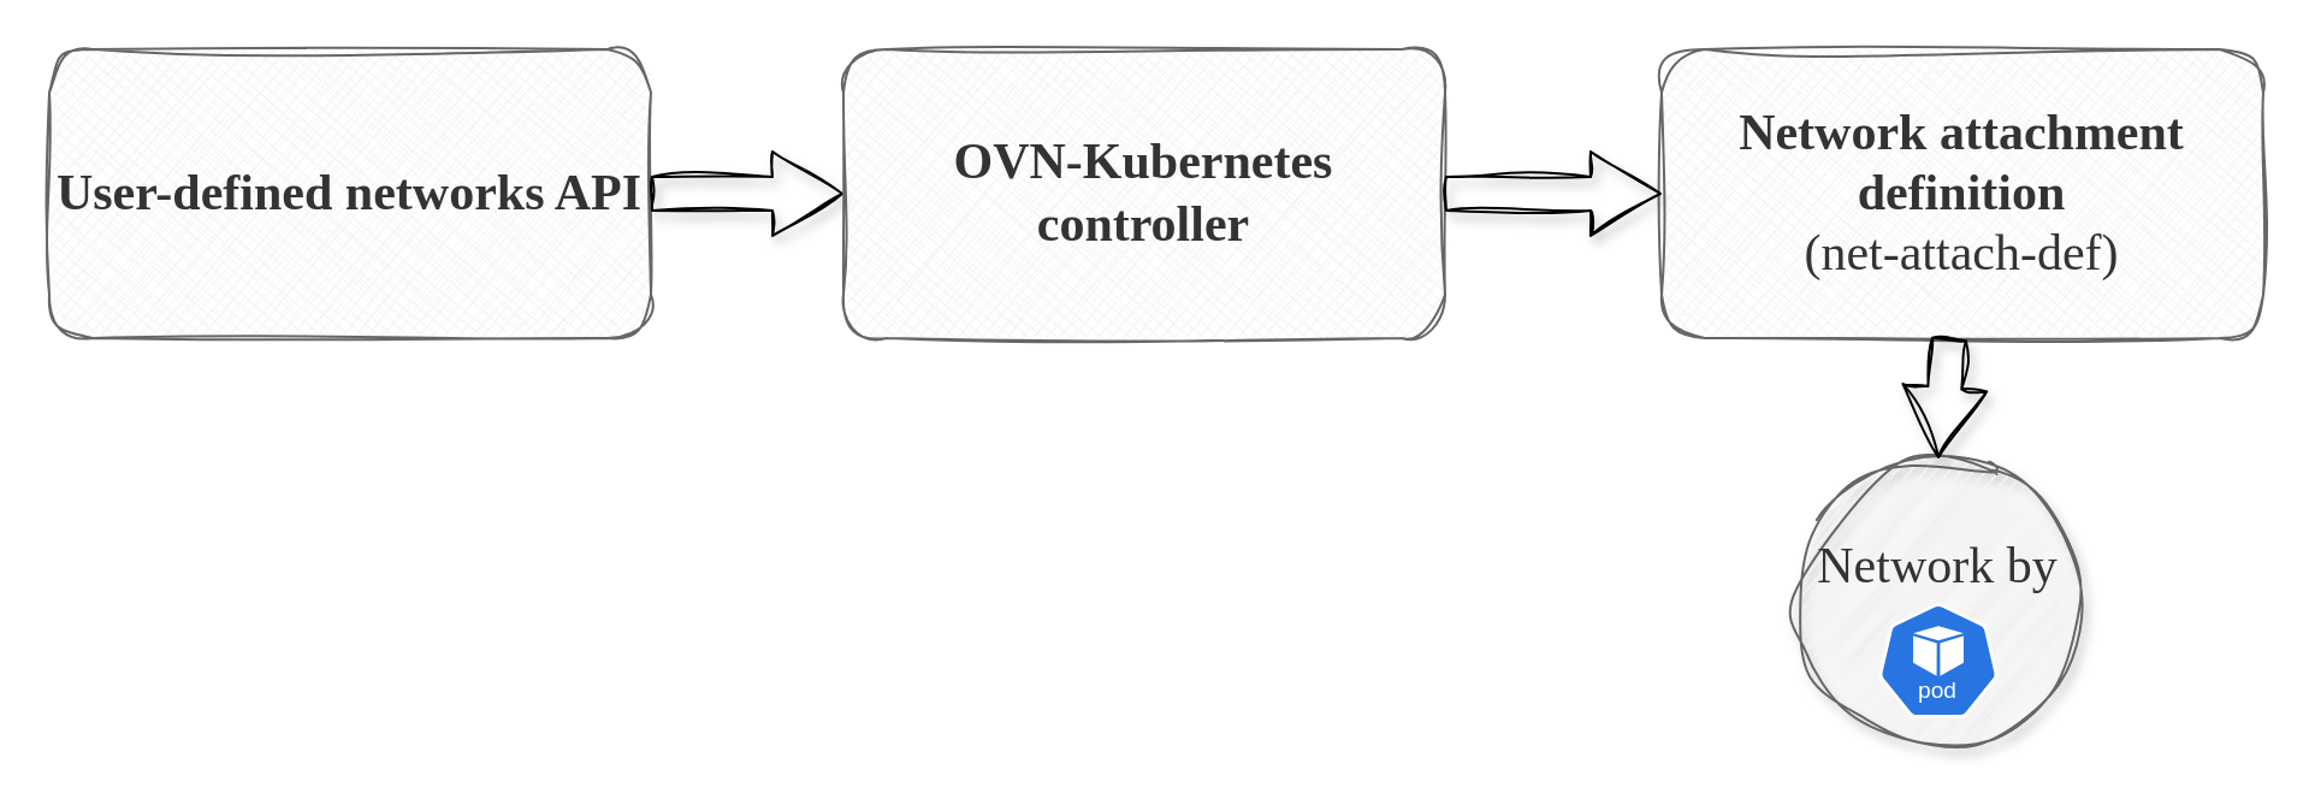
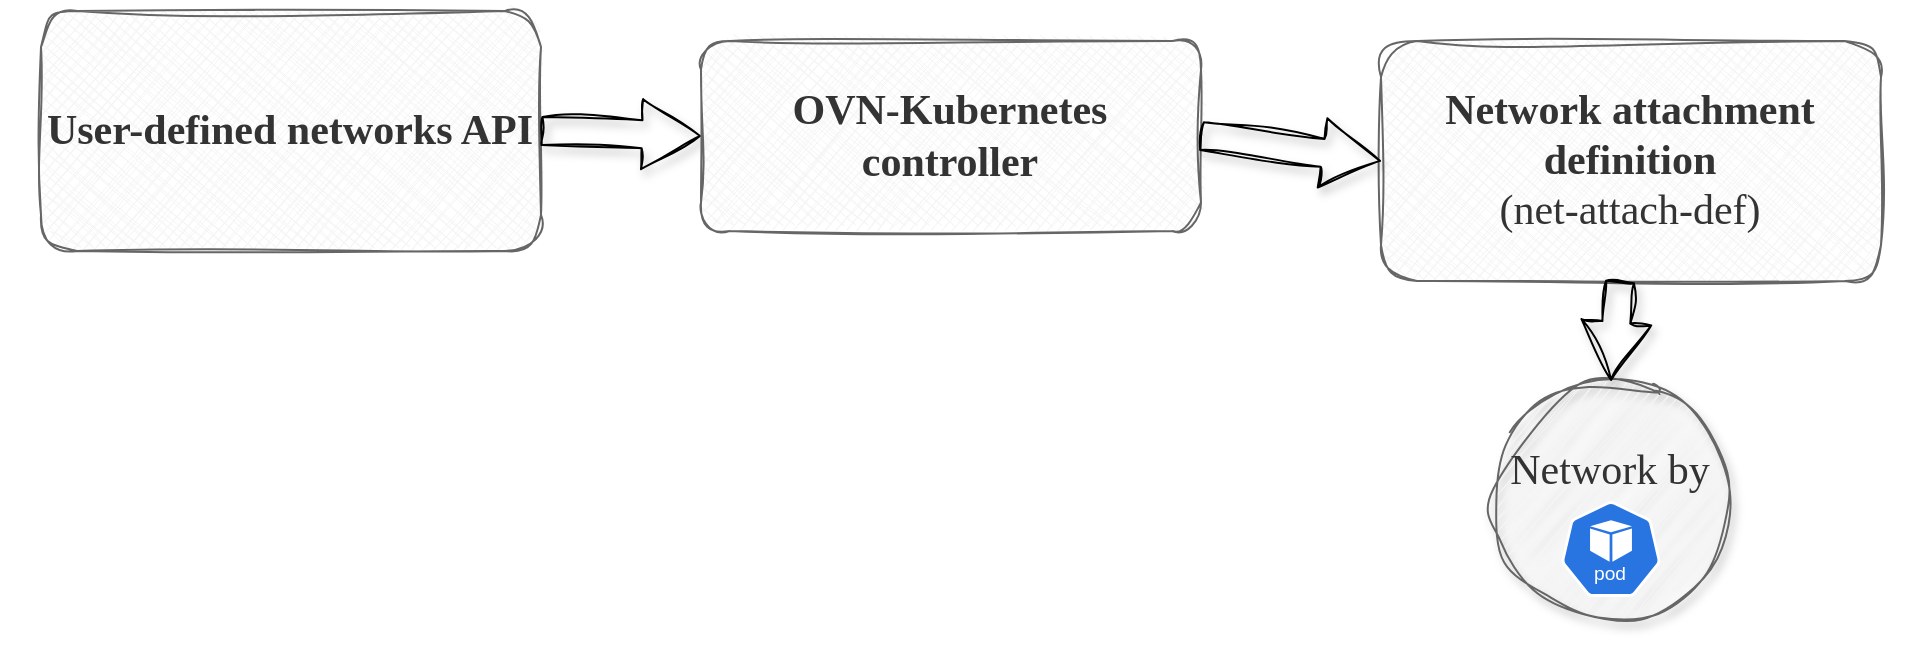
- <mxCell id="3" value="&lt;div&gt;User-defined networks API&lt;/div&gt;" style="rounded=1;whiteSpace=wrap;html=1;fillColor=#f5f5f5;strokeColor=#666666;sketch=1;curveFitting=1;jiggle=2;fillStyle=cross-hatch;fontFamily=Verdana;fontColor=#333333;verticalAlign=middle;fontStyle=1;fontSize=21;" vertex="1" parent="1"><mxGeometry x="20" y="20" width="250" height="120" as="geometry" /></mxCell>
+ <mxCell id="3" value="&lt;div&gt;User-defined networks API&lt;/div&gt;" style="rounded=1;whiteSpace=wrap;html=1;fillColor=#f5f5f5;strokeColor=#666666;sketch=1;curveFitting=1;jiggle=2;fillStyle=cross-hatch;fontFamily=Verdana;fontColor=#333333;verticalAlign=middle;fontStyle=1;fontSize=21;" vertex="1" parent="1"><mxGeometry x="20" y="5" width="250" height="120" as="geometry" /></mxCell>
- <mxCell id="5" value="OVN-Kubernetes controller" style="rounded=1;whiteSpace=wrap;html=1;fillColor=#f5f5f5;strokeColor=#666666;sketch=1;curveFitting=1;jiggle=2;fillStyle=cross-hatch;fontFamily=Verdana;fontColor=#333333;verticalAlign=middle;fontStyle=1;fontSize=21;" vertex="1" parent="1"><mxGeometry x="350" y="20" width="250" height="120" as="geometry" /></mxCell>
+ <mxCell id="5" value="OVN-Kubernetes controller" style="rounded=1;whiteSpace=wrap;html=1;fillColor=#f5f5f5;strokeColor=#666666;sketch=1;curveFitting=1;jiggle=2;fillStyle=cross-hatch;fontFamily=Verdana;fontColor=#333333;verticalAlign=middle;fontStyle=1;fontSize=21;" vertex="1" parent="1"><mxGeometry x="350" y="20" width="250" height="95" as="geometry" /></mxCell>
